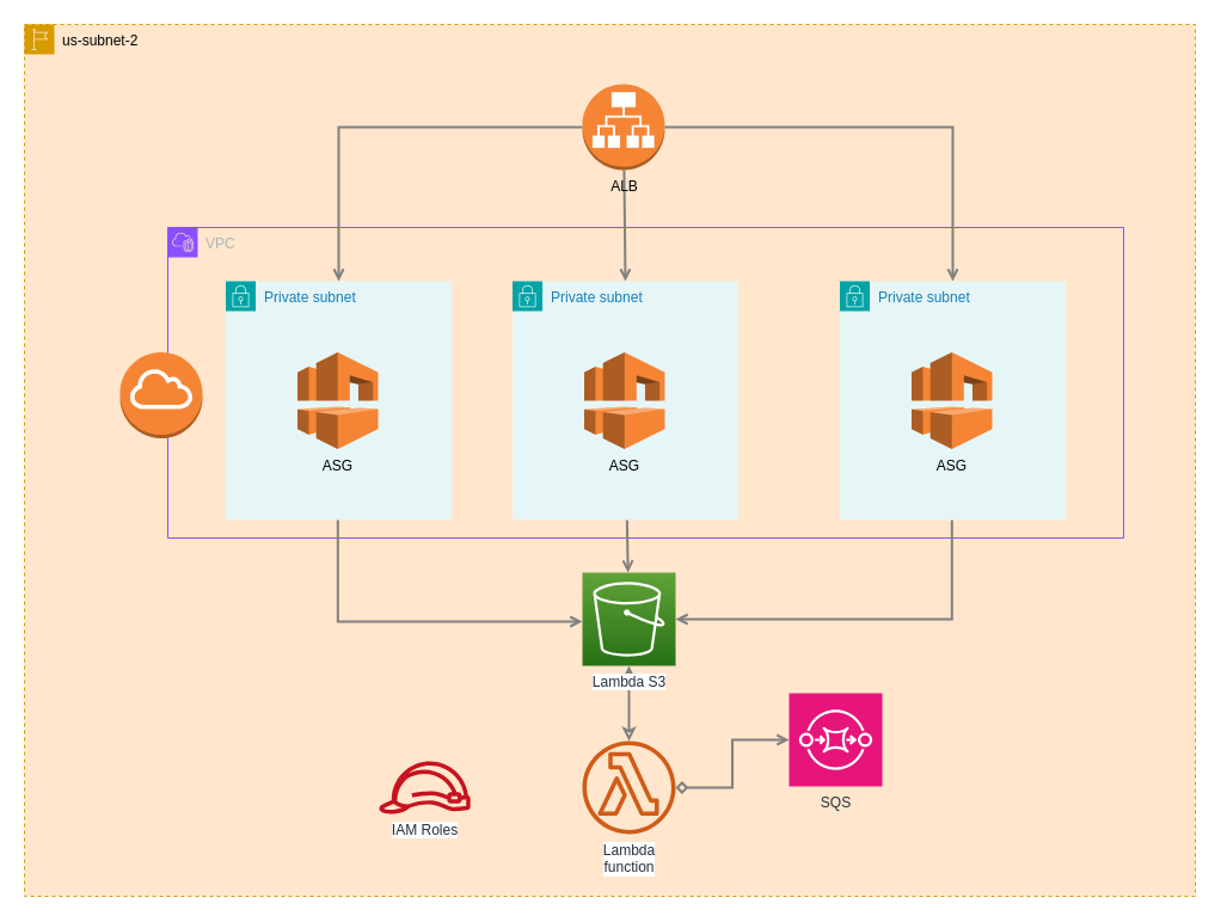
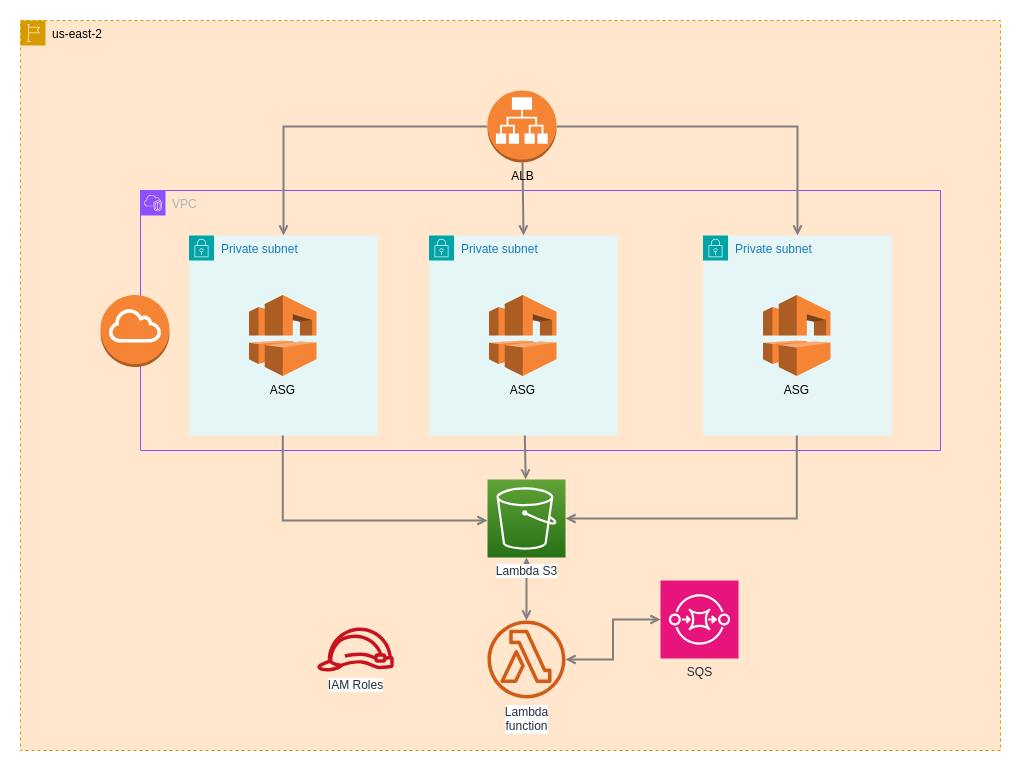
- <mxCell id="2" value="us-subnet-2" style="points=[[0,0],[0.25,0],[0.5,0],[0.75,0],[1,0],[1,0.25],[1,0.5],[1,0.75],[1,1],[0.75,1],[0.5,1],[0.25,1],[0,1],[0,0.75],[0,0.5],[0,0.25]];outlineConnect=0;html=1;whiteSpace=wrap;fontSize=12;fontStyle=0;container=0;pointerEvents=0;collapsible=0;recursiveResize=0;shape=mxgraph.aws4.group;grIcon=mxgraph.aws4.group_region;strokeColor=#d79b00;fillColor=#ffe6cc;verticalAlign=top;align=left;spacingLeft=30;dashed=1;movable=1;resizable=1;rotatable=1;deletable=1;editable=1;locked=0;connectable=1;" vertex="1" parent="1"><mxGeometry x="20" y="20" width="980" height="730" as="geometry" /></mxCell>
+ <mxCell id="2" value="us-east-2" style="points=[[0,0],[0.25,0],[0.5,0],[0.75,0],[1,0],[1,0.25],[1,0.5],[1,0.75],[1,1],[0.75,1],[0.5,1],[0.25,1],[0,1],[0,0.75],[0,0.5],[0,0.25]];outlineConnect=0;html=1;whiteSpace=wrap;fontSize=12;fontStyle=0;container=0;pointerEvents=0;collapsible=0;recursiveResize=0;shape=mxgraph.aws4.group;grIcon=mxgraph.aws4.group_region;strokeColor=#d79b00;fillColor=#ffe6cc;verticalAlign=top;align=left;spacingLeft=30;dashed=1;movable=1;resizable=1;rotatable=1;deletable=1;editable=1;locked=0;connectable=1;" vertex="1" parent="1"><mxGeometry x="20" y="20" width="980" height="730" as="geometry" /></mxCell>
- <mxCell id="12" value="ALB" style="outlineConnect=0;dashed=0;verticalLabelPosition=bottom;verticalAlign=top;align=center;html=1;shape=mxgraph.aws3.application_load_balancer;fillColor=#F58534;gradientColor=none;container=0;" vertex="1" parent="1"><mxGeometry x="487" y="70" width="69" height="72" as="geometry" /></mxCell>
+ <mxCell id="12" value="ALB" style="outlineConnect=0;dashed=0;verticalLabelPosition=bottom;verticalAlign=top;align=center;html=1;shape=mxgraph.aws3.application_load_balancer;fillColor=#F58534;gradientColor=none;container=0;" vertex="1" parent="1"><mxGeometry x="487" y="90" width="69" height="72" as="geometry" /></mxCell>
- <mxCell id="5" style="edgeStyle=orthogonalEdgeStyle;rounded=0;orthogonalLoop=1;jettySize=auto;html=1;endArrow=classic;strokeColor=#808080;startArrow=open;startFill=0;endFill=0;strokeWidth=2;" edge="1" parent="1" source="14" target="4"><mxGeometry relative="1" as="geometry" /></mxCell>
+ <mxCell id="5" style="edgeStyle=orthogonalEdgeStyle;rounded=0;orthogonalLoop=1;jettySize=auto;html=1;endArrow=open;strokeColor=#808080;startArrow=open;startFill=0;endFill=0;strokeWidth=2;" edge="1" parent="1" source="14" target="4"><mxGeometry relative="1" as="geometry" /></mxCell>
- <mxCell id="3" value="IAM Roles" style="outlineConnect=0;fontColor=#232F3E;gradientColor=none;fillColor=#C7131F;strokeColor=none;dashed=0;verticalLabelPosition=bottom;verticalAlign=top;align=center;html=1;fontSize=12;fontStyle=0;aspect=fixed;pointerEvents=1;shape=mxgraph.aws4.role;labelBackgroundColor=#ffffff;" parent="1" vertex="1"><mxGeometry x="316" y="637" width="78" height="44" as="geometry" /></mxCell>
+ <mxCell id="3" value="IAM Roles" style="outlineConnect=0;fontColor=#232F3E;gradientColor=none;fillColor=#C7131F;strokeColor=none;dashed=0;verticalLabelPosition=bottom;verticalAlign=top;align=center;html=1;fontSize=12;fontStyle=0;aspect=fixed;pointerEvents=1;shape=mxgraph.aws4.role;labelBackgroundColor=#ffffff;" parent="1" vertex="1"><mxGeometry x="316" y="627" width="78" height="44" as="geometry" /></mxCell>
- <mxCell id="6" style="edgeStyle=orthogonalEdgeStyle;rounded=0;orthogonalLoop=1;jettySize=auto;html=1;endArrow=diamond;strokeColor=#808080;startArrow=open;startFill=0;endFill=0;strokeWidth=2;" edge="1" parent="1" source="7" target="4"><mxGeometry relative="1" as="geometry" /></mxCell>
+ <mxCell id="6" style="edgeStyle=orthogonalEdgeStyle;rounded=0;orthogonalLoop=1;jettySize=auto;html=1;endArrow=open;strokeColor=#808080;startArrow=open;startFill=0;endFill=0;strokeWidth=2;" edge="1" parent="1" source="7" target="4"><mxGeometry relative="1" as="geometry" /></mxCell>
